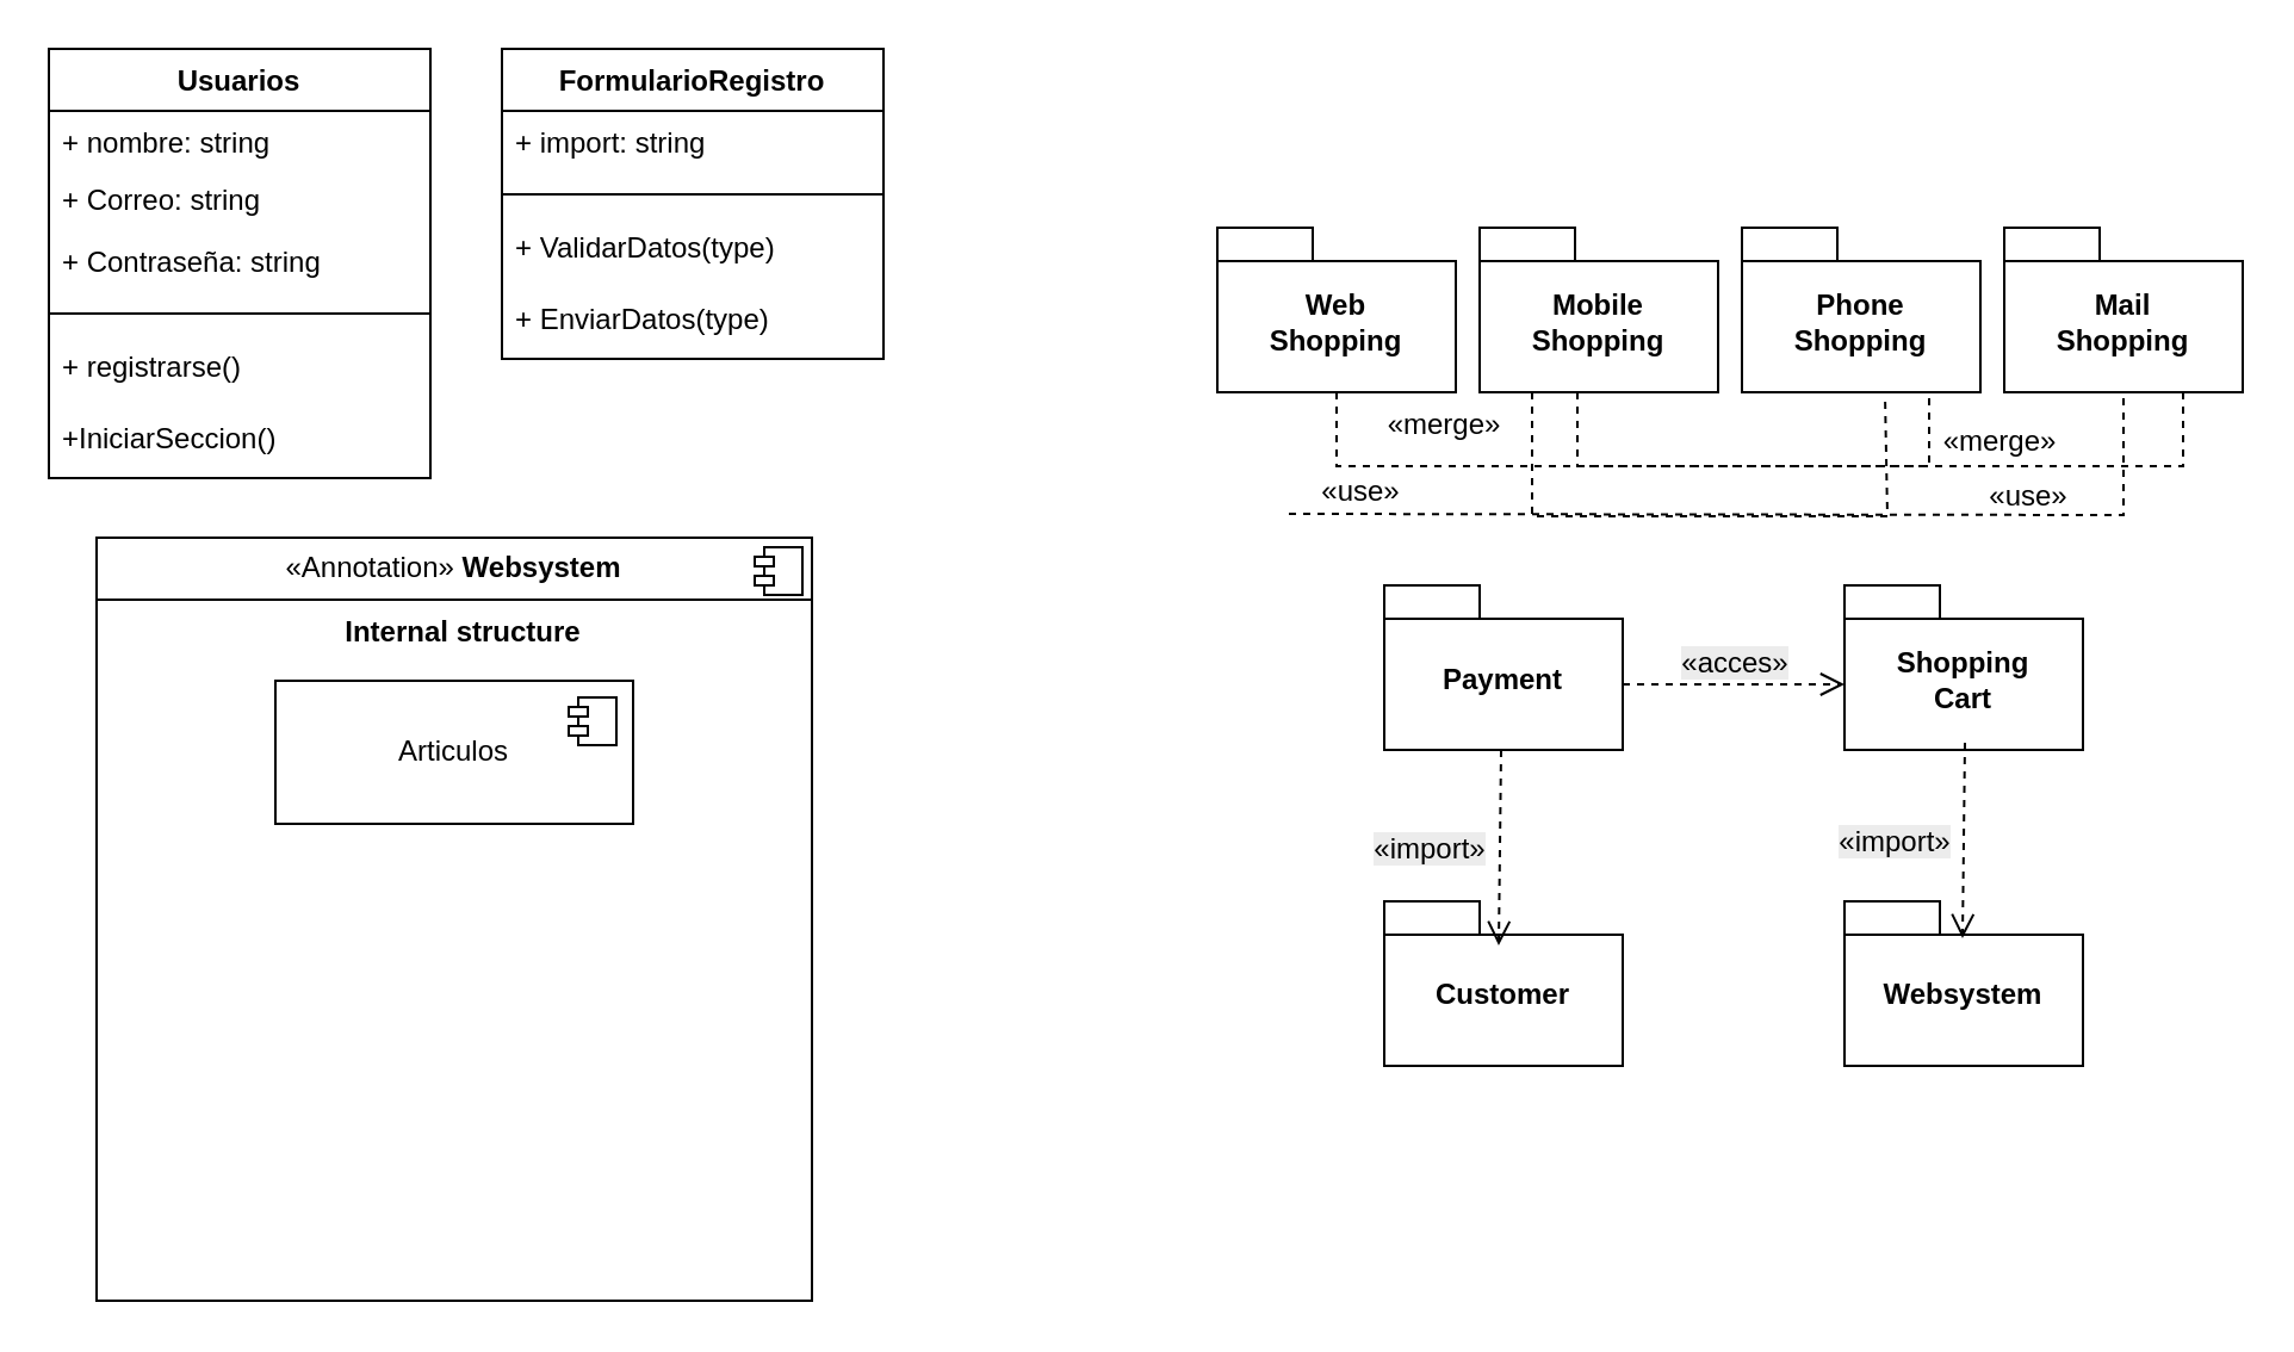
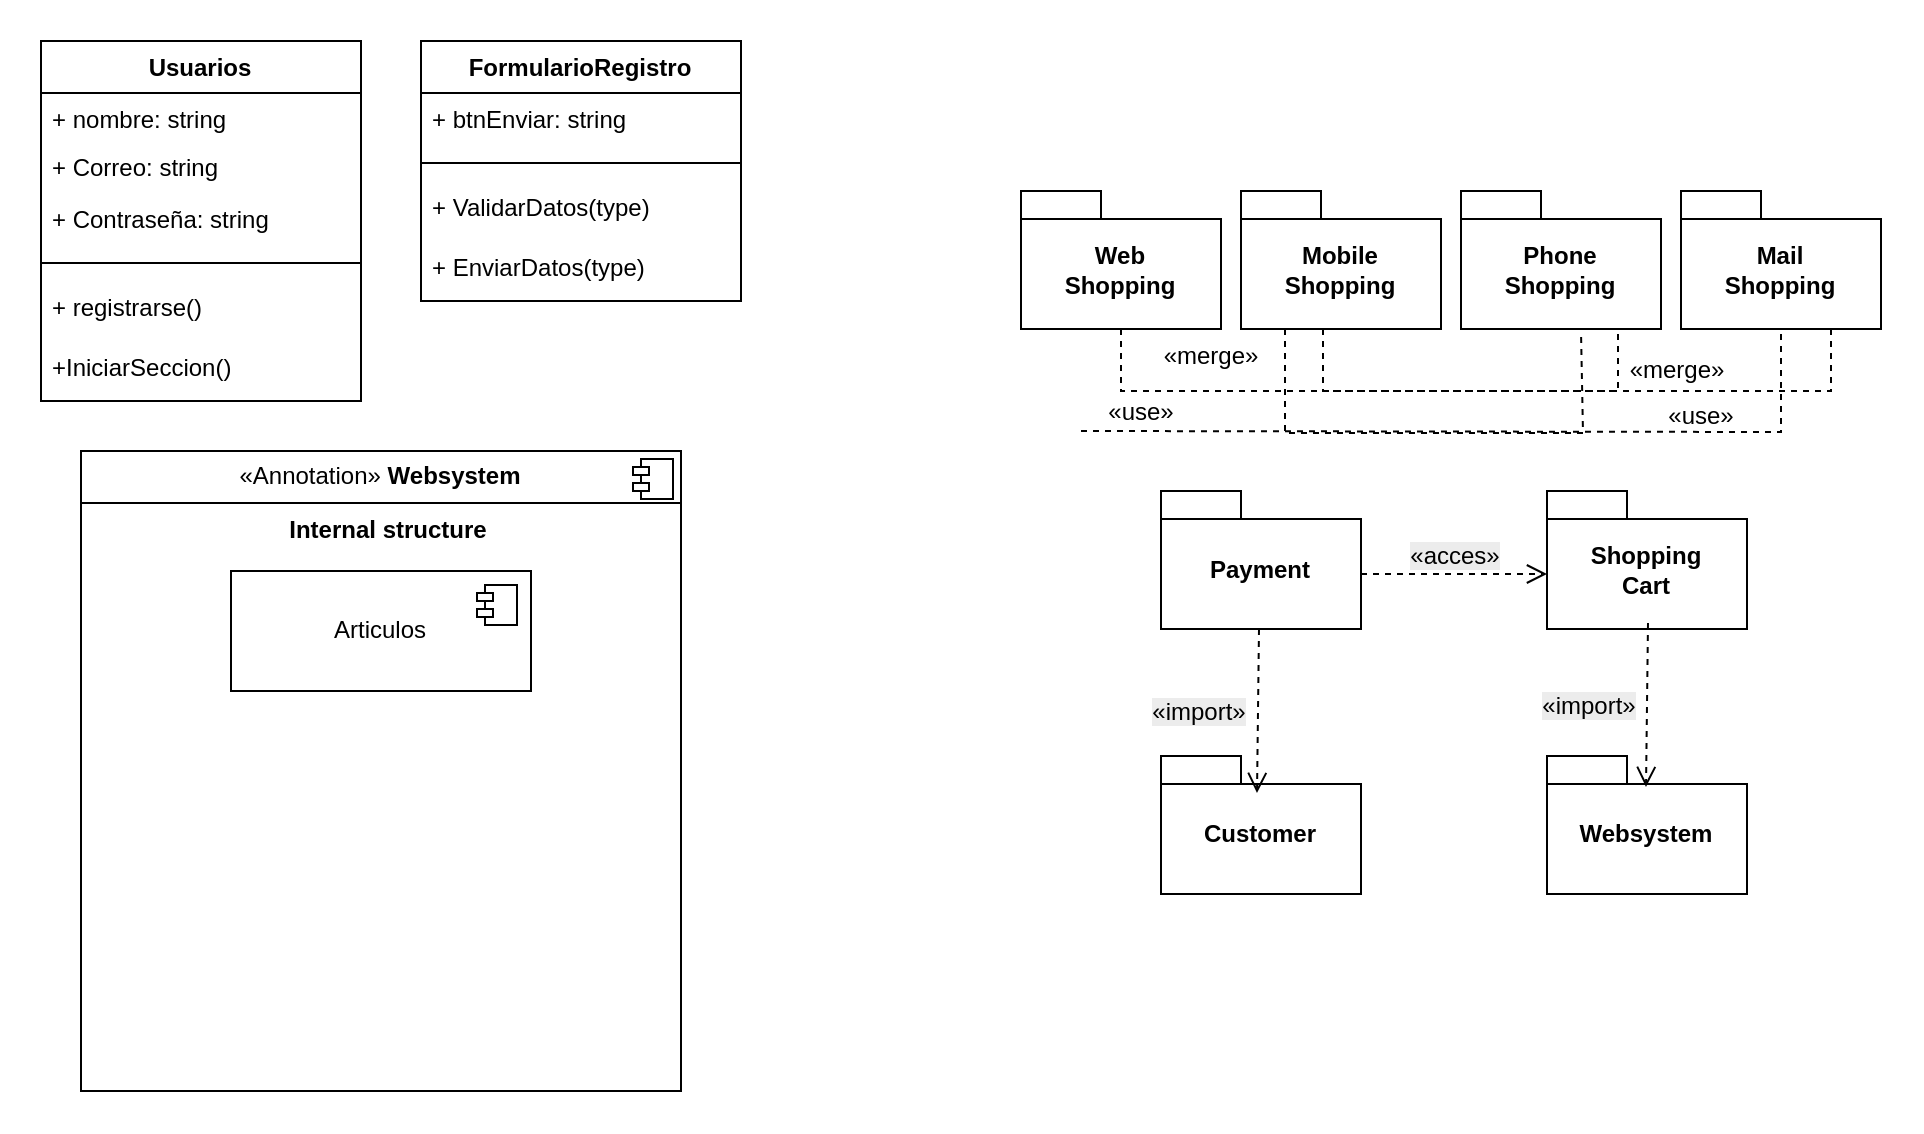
- <mxCell id="10" value="+ import: string" style="text;strokeColor=none;fillColor=none;align=left;verticalAlign=top;spacingLeft=4;spacingRight=4;overflow=hidden;rotatable=0;points=[[0,0.5],[1,0.5]];portConstraint=eastwest;whiteSpace=wrap;html=1;" vertex="1" parent="9"><mxGeometry y="26" width="160" height="26" as="geometry" /></mxCell>
+ <mxCell id="10" value="+ btnEnviar: string" style="text;strokeColor=none;fillColor=none;align=left;verticalAlign=top;spacingLeft=4;spacingRight=4;overflow=hidden;rotatable=0;points=[[0,0.5],[1,0.5]];portConstraint=eastwest;whiteSpace=wrap;html=1;" vertex="1" parent="9"><mxGeometry y="26" width="160" height="26" as="geometry" /></mxCell>
